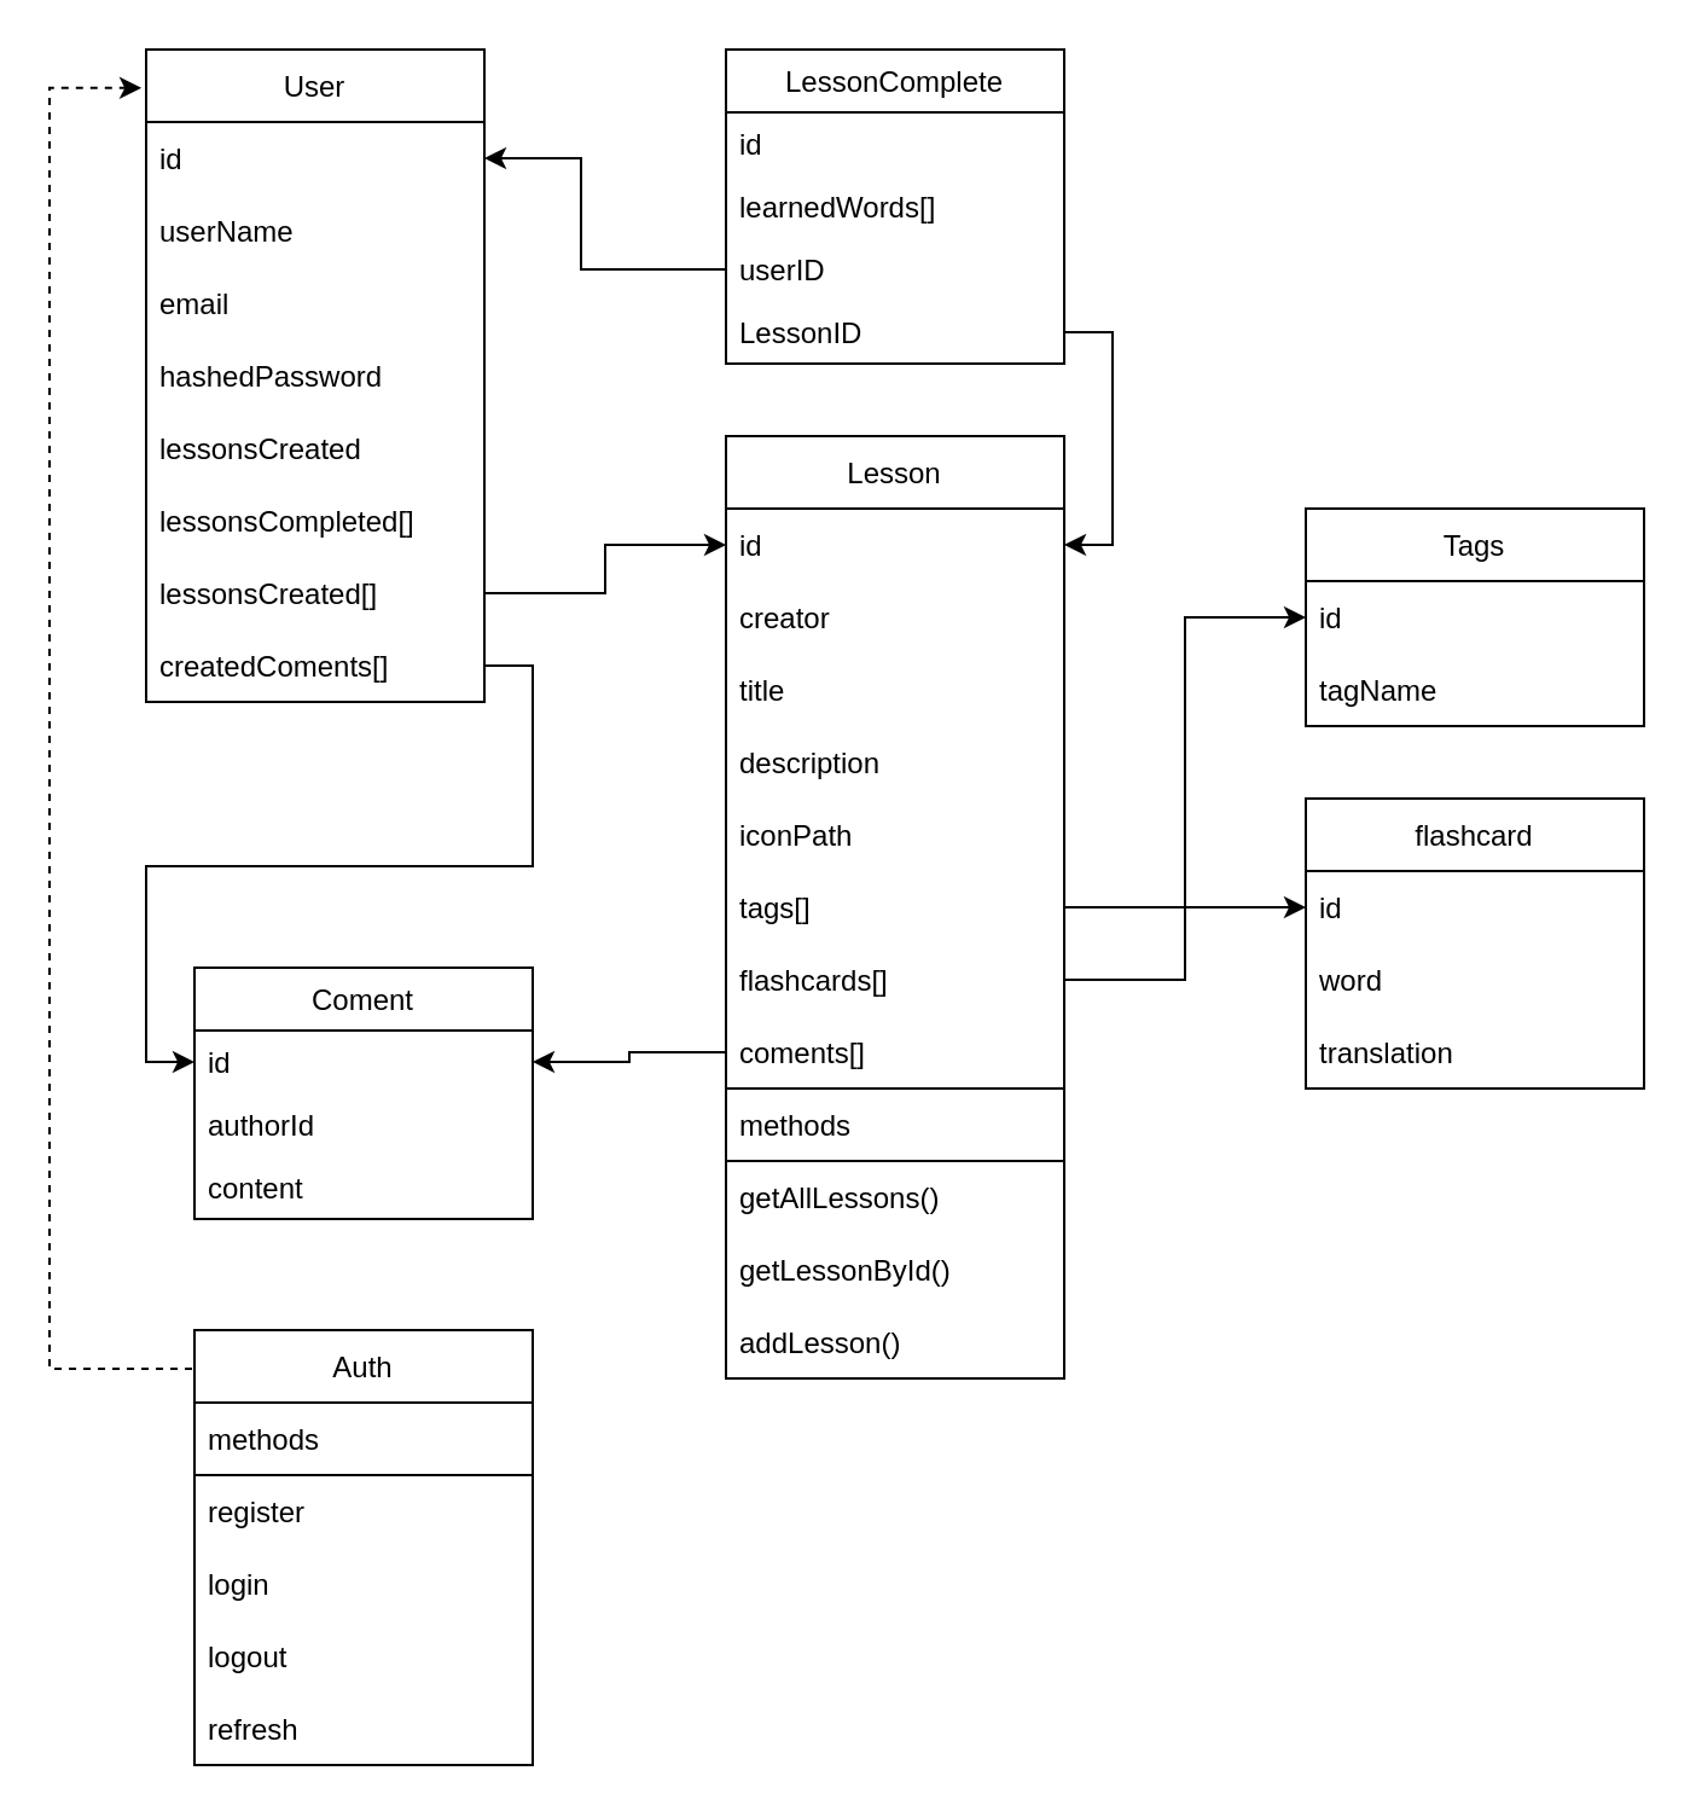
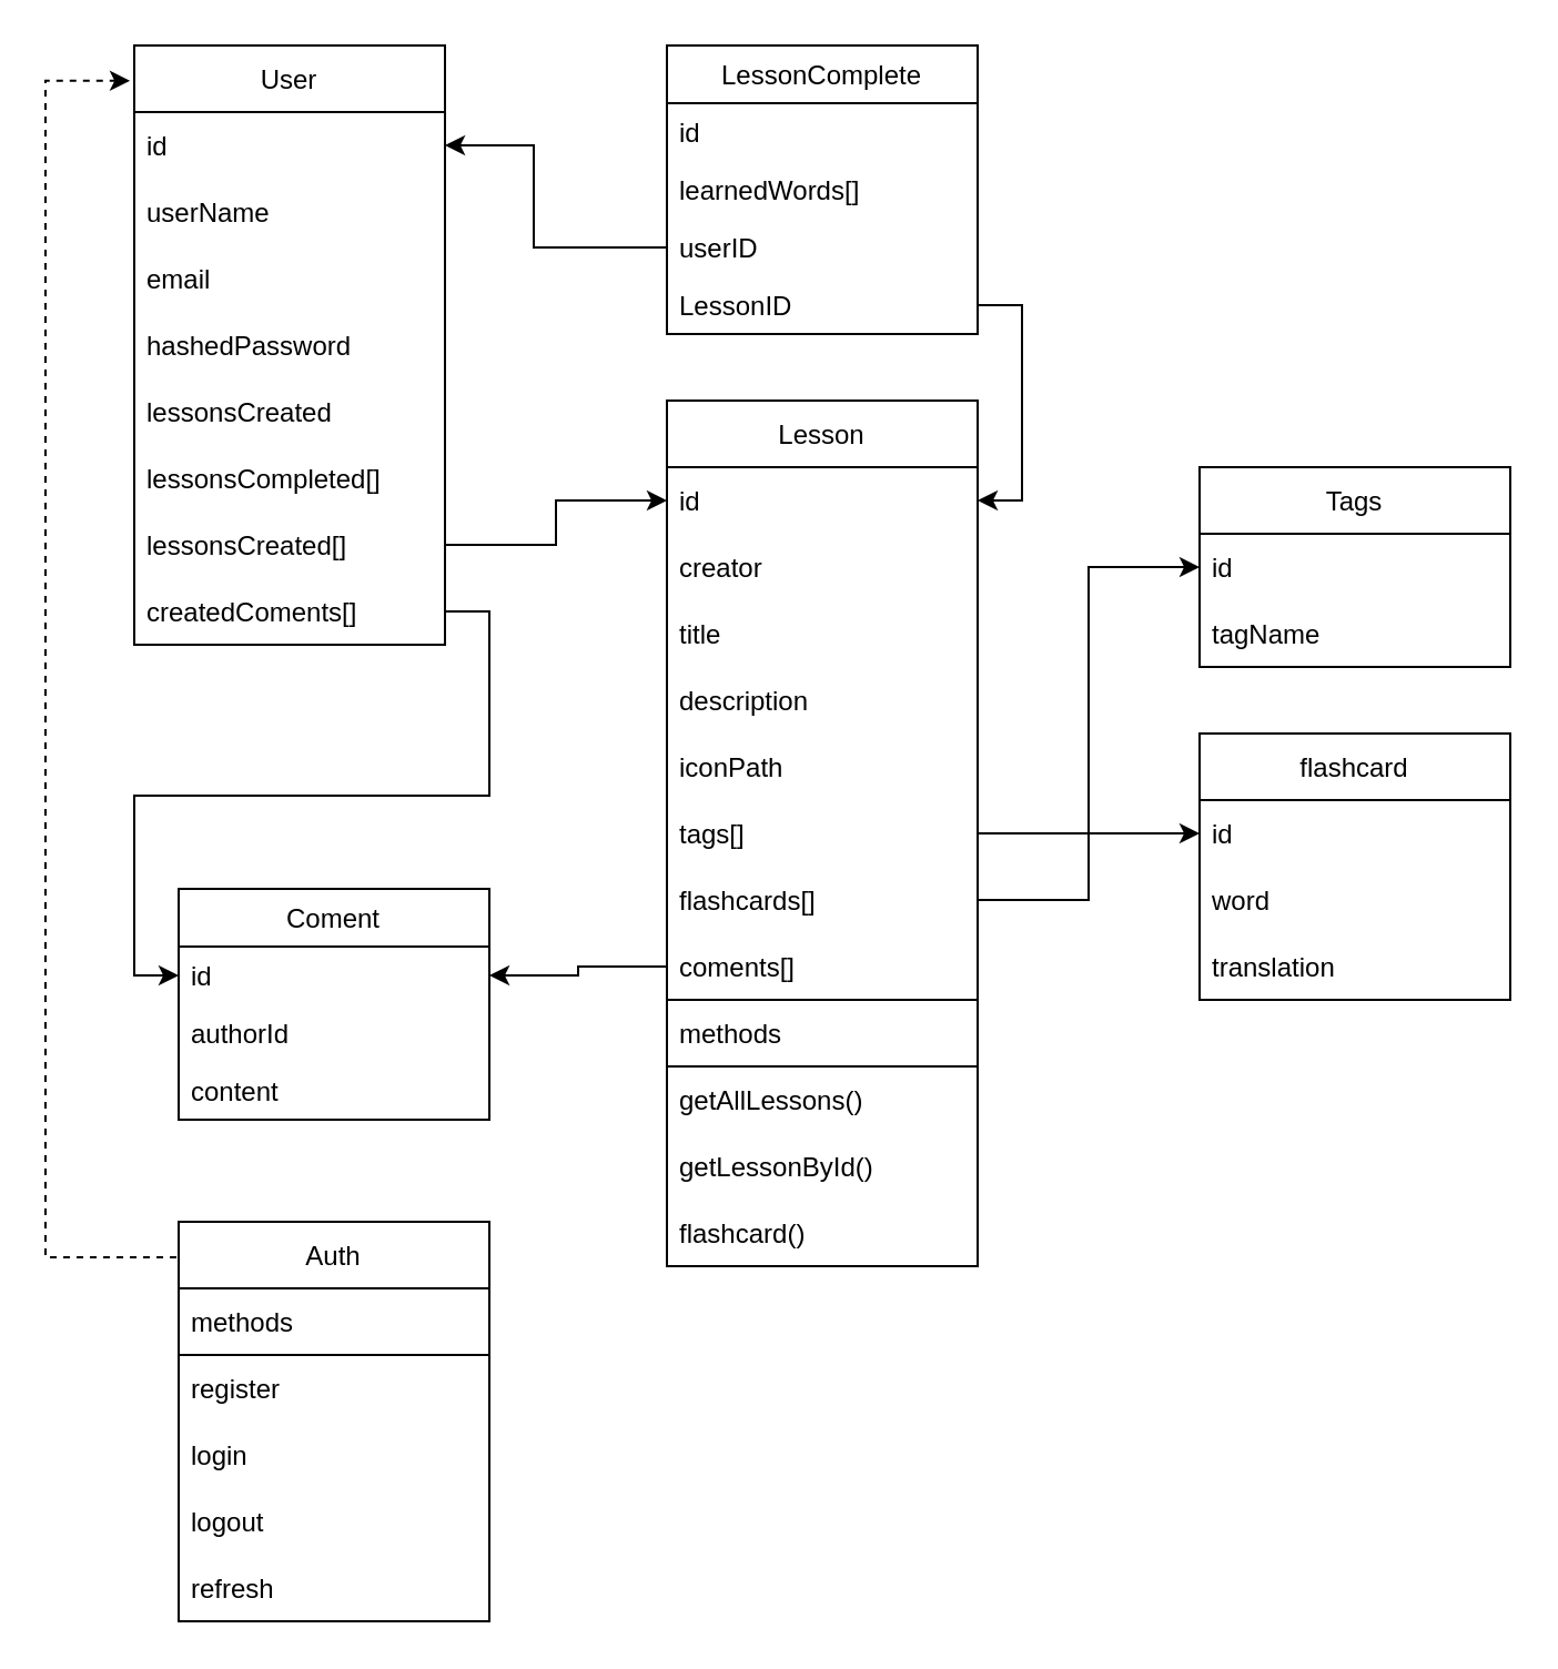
- <mxCell id="18" value="addLesson()" style="text;strokeColor=none;fillColor=none;align=left;verticalAlign=middle;spacingLeft=4;spacingRight=4;overflow=hidden;points=[[0,0.5],[1,0.5]];portConstraint=eastwest;rotatable=0;" vertex="1" parent="6"><mxGeometry y="360" width="140" height="30" as="geometry" /></mxCell>
+ <mxCell id="18" value="flashcard()" style="text;strokeColor=none;fillColor=none;align=left;verticalAlign=middle;spacingLeft=4;spacingRight=4;overflow=hidden;points=[[0,0.5],[1,0.5]];portConstraint=eastwest;rotatable=0;" vertex="1" parent="6"><mxGeometry y="360" width="140" height="30" as="geometry" /></mxCell>
